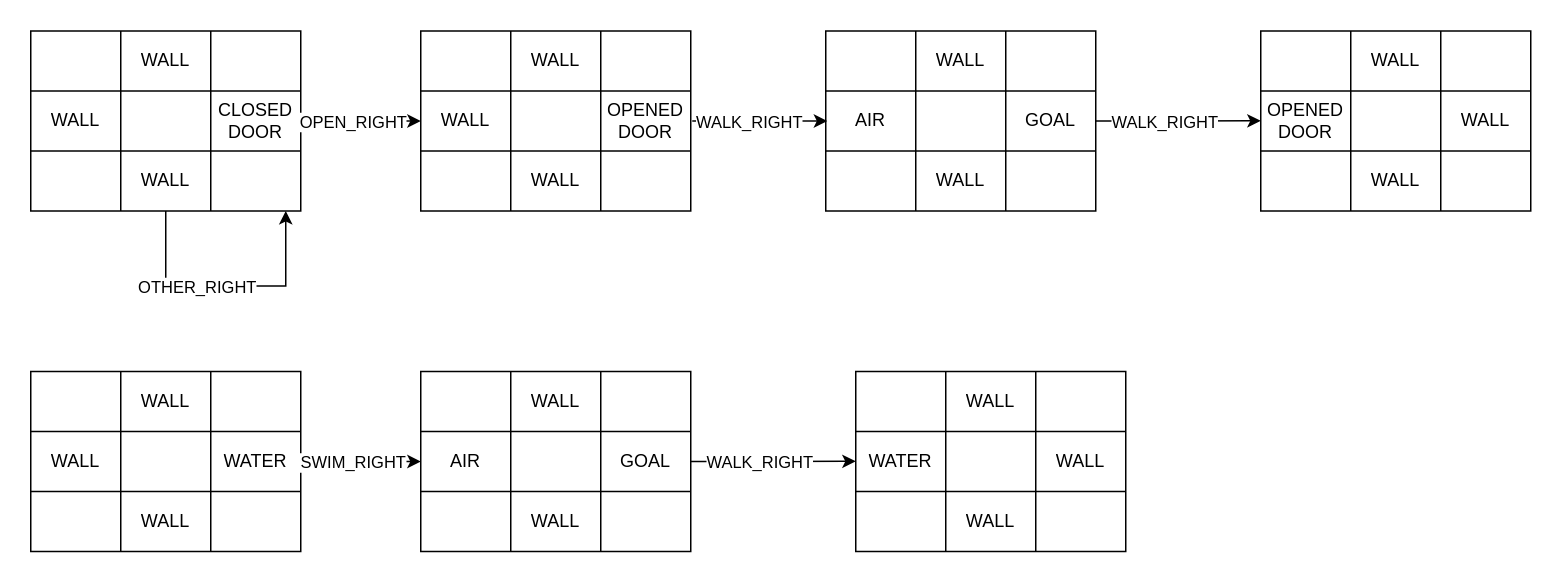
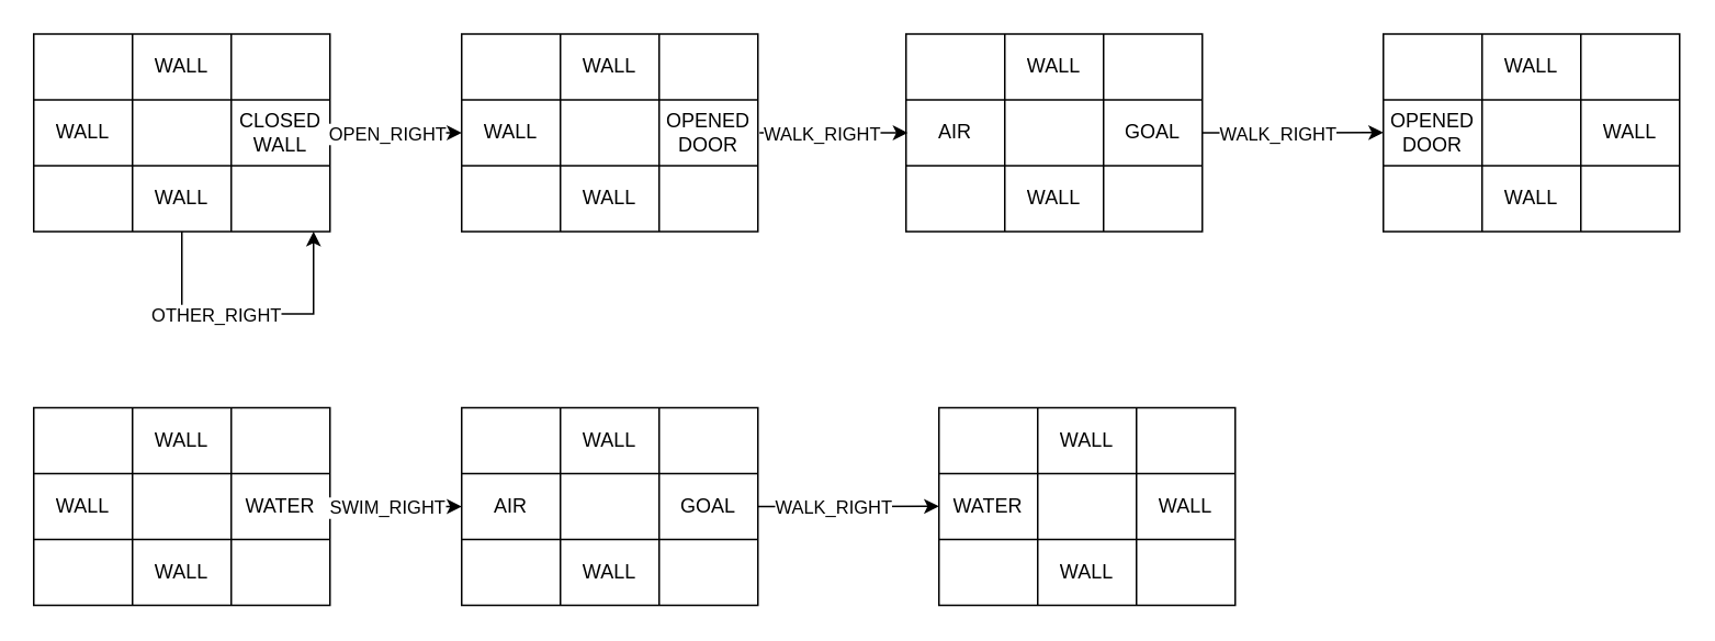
- <mxCell id="10" value="&lt;div&gt;CLOSED&lt;/div&gt;&lt;div&gt;DOOR&lt;/div&gt;" style="shape=partialRectangle;html=1;whiteSpace=wrap;connectable=0;overflow=hidden;fillColor=none;top=0;left=0;bottom=0;right=0;pointerEvents=1;" vertex="1" parent="7"><mxGeometry x="120" width="60" height="40" as="geometry"><mxRectangle width="60" height="40" as="alternateBounds" /></mxGeometry></mxCell>
+ <mxCell id="10" value="&lt;div&gt;CLOSED&lt;/div&gt;&lt;div&gt;WALL&lt;/div&gt;" style="shape=partialRectangle;html=1;whiteSpace=wrap;connectable=0;overflow=hidden;fillColor=none;top=0;left=0;bottom=0;right=0;pointerEvents=1;" vertex="1" parent="7"><mxGeometry x="120" width="60" height="40" as="geometry"><mxRectangle width="60" height="40" as="alternateBounds" /></mxGeometry></mxCell>
